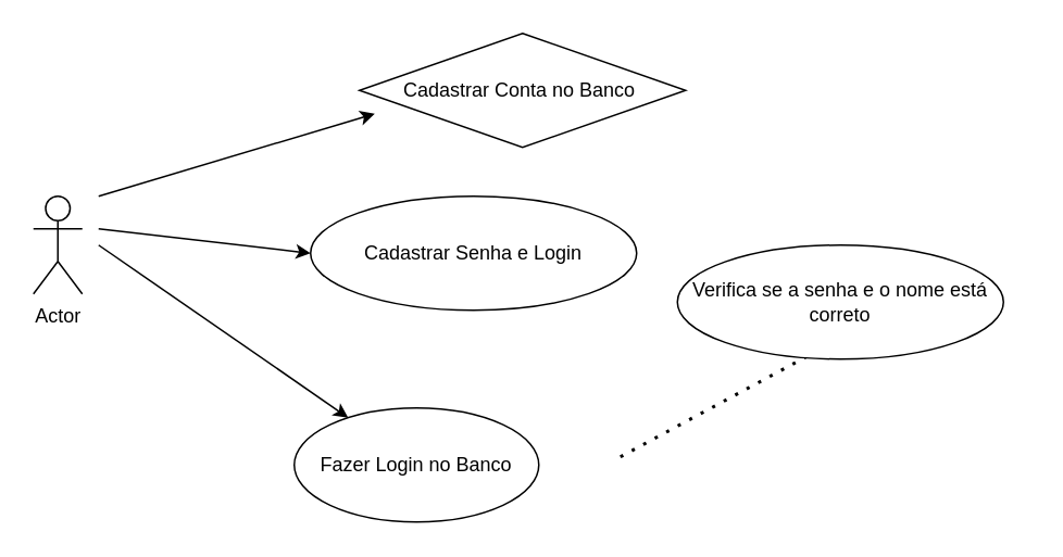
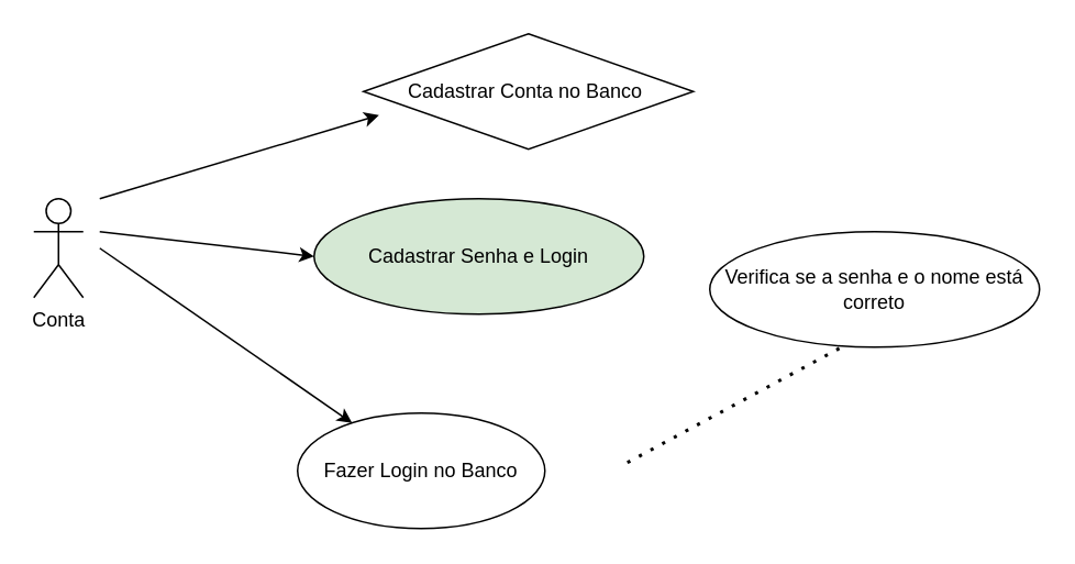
- <mxCell id="10" value="Cadastrar Senha e Login" style="ellipse;whiteSpace=wrap;html=1;" vertex="1" parent="1"><mxGeometry x="190" y="120" width="200" height="70" as="geometry" /></mxCell>
+ <mxCell id="10" value="Cadastrar Senha e Login" style="ellipse;whiteSpace=wrap;html=1;fillColor=#d5e8d4;" vertex="1" parent="1"><mxGeometry x="190" y="120" width="200" height="70" as="geometry" /></mxCell>
- <mxCell id="7" value="Verifica se a senha e o nome está correto" style="ellipse;whiteSpace=wrap;html=1;" vertex="1" parent="5"><mxGeometry x="35" y="10" width="200" height="70" as="geometry" /></mxCell>
+ <mxCell id="7" value="Verifica se a senha e o nome está correto" style="ellipse;whiteSpace=wrap;html=1;" vertex="1" parent="5"><mxGeometry x="50" width="200" height="70" as="geometry" /></mxCell>
- <mxCell id="2" value="Actor" style="shape=umlActor;verticalLabelPosition=bottom;verticalAlign=top;html=1;outlineConnect=0;" vertex="1" parent="1"><mxGeometry x="20" y="120" width="30" height="60" as="geometry" /></mxCell>
+ <mxCell id="2" value="Conta" style="shape=umlActor;verticalLabelPosition=bottom;verticalAlign=top;html=1;outlineConnect=0;" vertex="1" parent="1"><mxGeometry x="20" y="120" width="30" height="60" as="geometry" /></mxCell>
